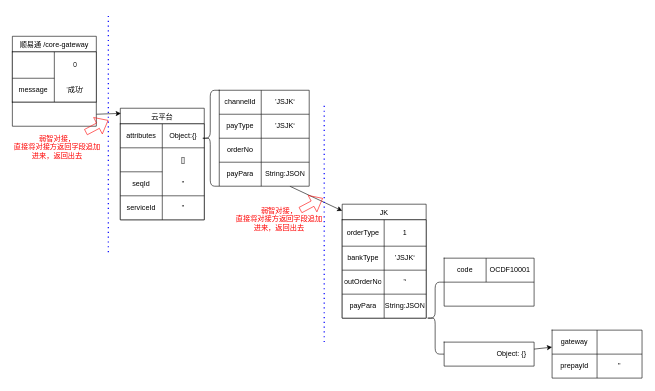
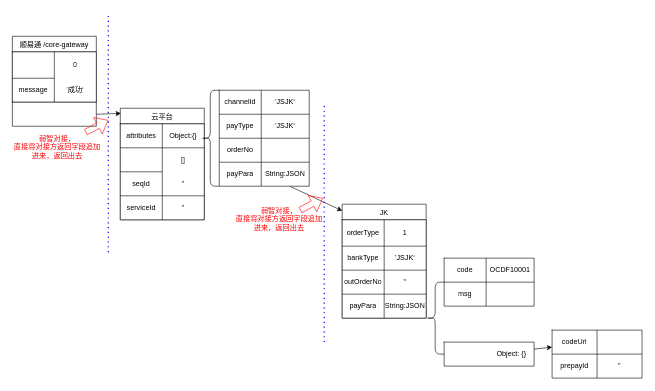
+ <mxCell id="60" value="&lt;span&gt;msg&lt;/span&gt;" style="shape=partialRectangle;html=1;whiteSpace=wrap;connectable=0;overflow=hidden;fillColor=none;top=0;left=0;bottom=0;right=0;" vertex="1" parent="59"><mxGeometry width="70" height="40" as="geometry" /></mxCell>
- <mxCell id="68" value="gateway" style="shape=partialRectangle;html=1;whiteSpace=wrap;connectable=0;overflow=hidden;fillColor=none;top=0;left=0;bottom=0;right=0;" vertex="1" parent="67"><mxGeometry width="75" height="40" as="geometry" /></mxCell>
+ <mxCell id="68" value="codeUrl" style="shape=partialRectangle;html=1;whiteSpace=wrap;connectable=0;overflow=hidden;fillColor=none;top=0;left=0;bottom=0;right=0;" vertex="1" parent="67"><mxGeometry width="75" height="40" as="geometry" /></mxCell>
